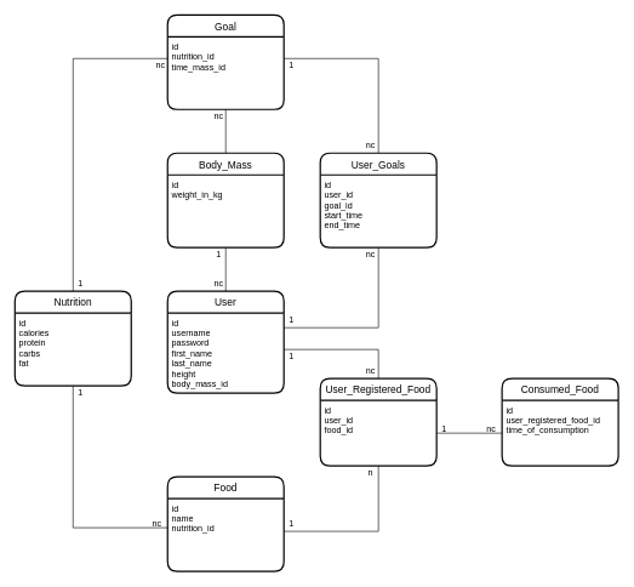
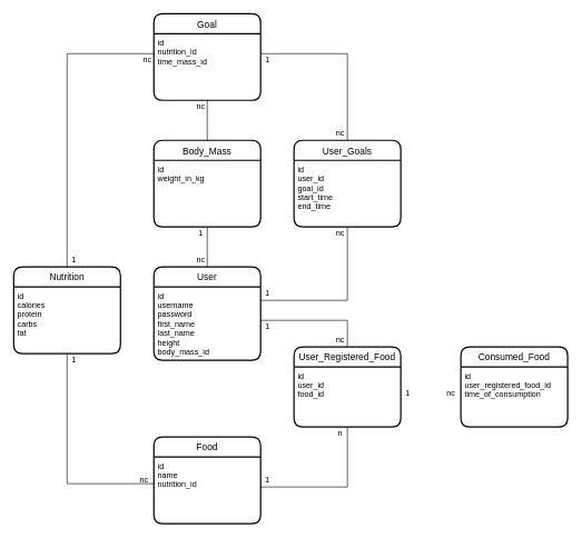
- <mxCell id="41" style="edgeStyle=orthogonalEdgeStyle;rounded=0;orthogonalLoop=1;jettySize=auto;html=1;endArrow=none;endFill=0;" parent="1" source="40" target="9" edge="1"><mxGeometry relative="1" as="geometry" /></mxCell>
